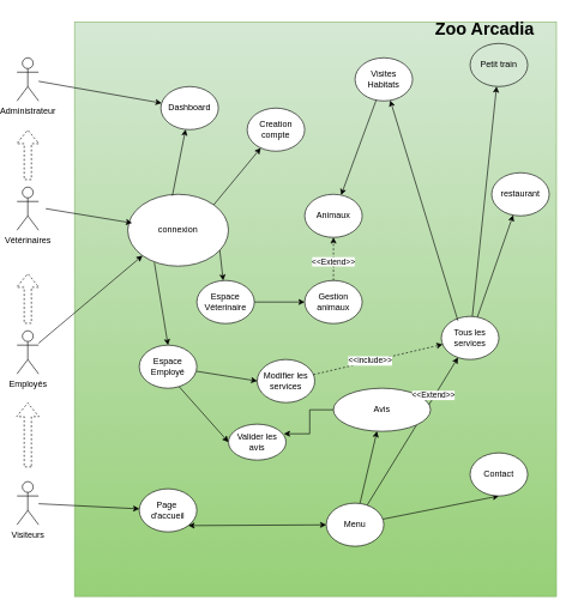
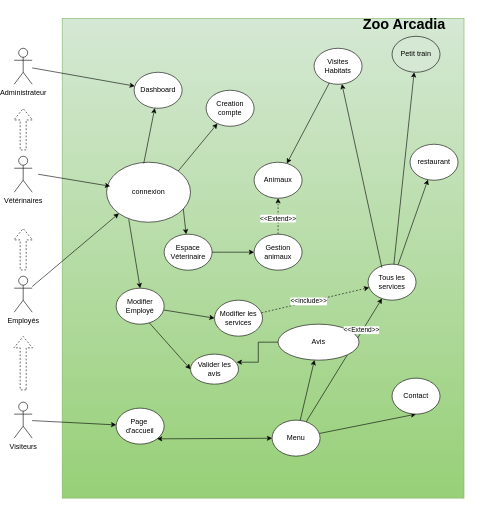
- <mxCell id="19" value="Visites Habitats" style="ellipse;whiteSpace=wrap;html=1;" parent="1" vertex="1"><mxGeometry x="490" y="80" width="80" height="60" as="geometry" /></mxCell>
+ <mxCell id="19" value="Visites Habitats" style="ellipse;whiteSpace=wrap;html=1;" parent="1" vertex="1"><mxGeometry x="520" y="80" width="80" height="60" as="geometry" /></mxCell>
- <mxCell id="44" value="Espace Employé" style="ellipse;whiteSpace=wrap;html=1;" parent="1" vertex="1"><mxGeometry x="190" y="480" width="80" height="60" as="geometry" /></mxCell>
+ <mxCell id="44" value="Modifier Employé" style="ellipse;whiteSpace=wrap;html=1;" parent="1" vertex="1"><mxGeometry x="190" y="480" width="80" height="60" as="geometry" /></mxCell>
